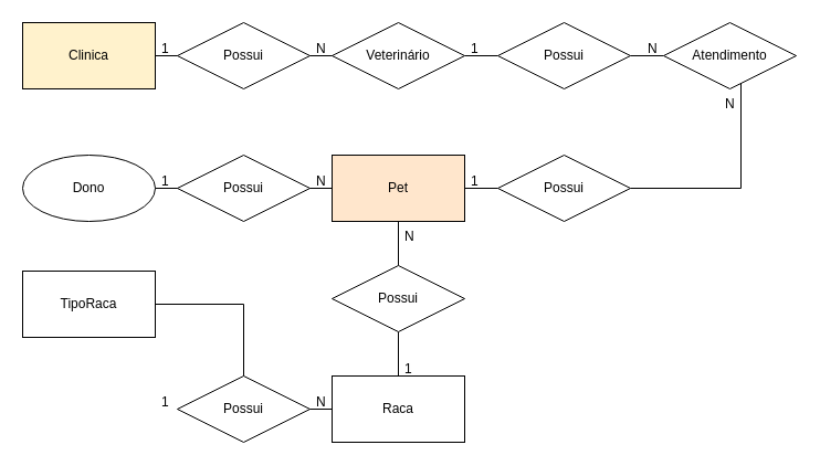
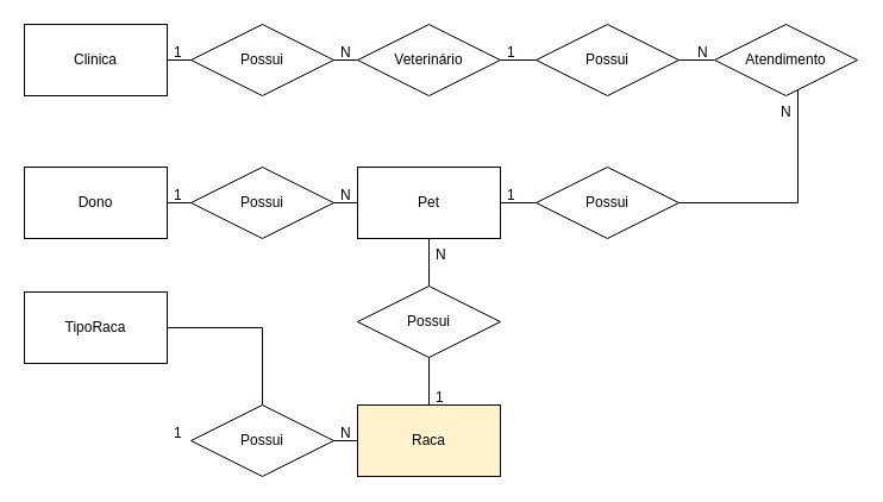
- <mxCell id="3" value="Clinica" style="rounded=0;whiteSpace=wrap;html=1;fillColor=#fff2cc;" vertex="1" parent="1"><mxGeometry x="20" y="20" width="120" height="60" as="geometry" /></mxCell>
+ <mxCell id="3" value="Clinica" style="rounded=0;whiteSpace=wrap;html=1;" vertex="1" parent="1"><mxGeometry x="20" y="20" width="120" height="60" as="geometry" /></mxCell>
- <mxCell id="17" value="Dono" style="ellipse;whiteSpace=wrap;html=1;" vertex="1" parent="1"><mxGeometry x="20" y="140" width="120" height="60" as="geometry" /></mxCell>
+ <mxCell id="17" value="Dono" style="rounded=0;whiteSpace=wrap;html=1;" vertex="1" parent="1"><mxGeometry x="20" y="140" width="120" height="60" as="geometry" /></mxCell>
- <mxCell id="15" value="Pet" style="rounded=0;whiteSpace=wrap;html=1;fillColor=#ffe6cc;" vertex="1" parent="1"><mxGeometry x="300" y="140" width="120" height="60" as="geometry" /></mxCell>
+ <mxCell id="15" value="Pet" style="rounded=0;whiteSpace=wrap;html=1;" vertex="1" parent="1"><mxGeometry x="300" y="140" width="120" height="60" as="geometry" /></mxCell>
- <mxCell id="22" value="Raca" style="rounded=0;whiteSpace=wrap;html=1;" vertex="1" parent="1"><mxGeometry x="300" y="340" width="120" height="60" as="geometry" /></mxCell>
+ <mxCell id="22" value="Raca" style="rounded=0;whiteSpace=wrap;html=1;fillColor=#fff2cc;" vertex="1" parent="1"><mxGeometry x="300" y="340" width="120" height="60" as="geometry" /></mxCell>
